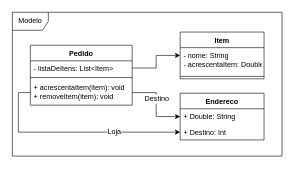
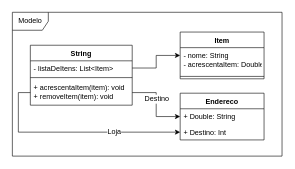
- <mxCell id="3" value="Pedido" style="swimlane;fontStyle=1;align=center;verticalAlign=top;childLayout=stackLayout;horizontal=1;startSize=26;horizontalStack=0;resizeParent=1;resizeParentMax=0;resizeLast=0;collapsible=1;marginBottom=0;" vertex="1" parent="1"><mxGeometry x="50" y="75" width="170" height="100" as="geometry" /></mxCell>
+ <mxCell id="3" value="String" style="swimlane;fontStyle=1;align=center;verticalAlign=top;childLayout=stackLayout;horizontal=1;startSize=26;horizontalStack=0;resizeParent=1;resizeParentMax=0;resizeLast=0;collapsible=1;marginBottom=0;" vertex="1" parent="1"><mxGeometry x="50" y="75" width="170" height="100" as="geometry" /></mxCell>
